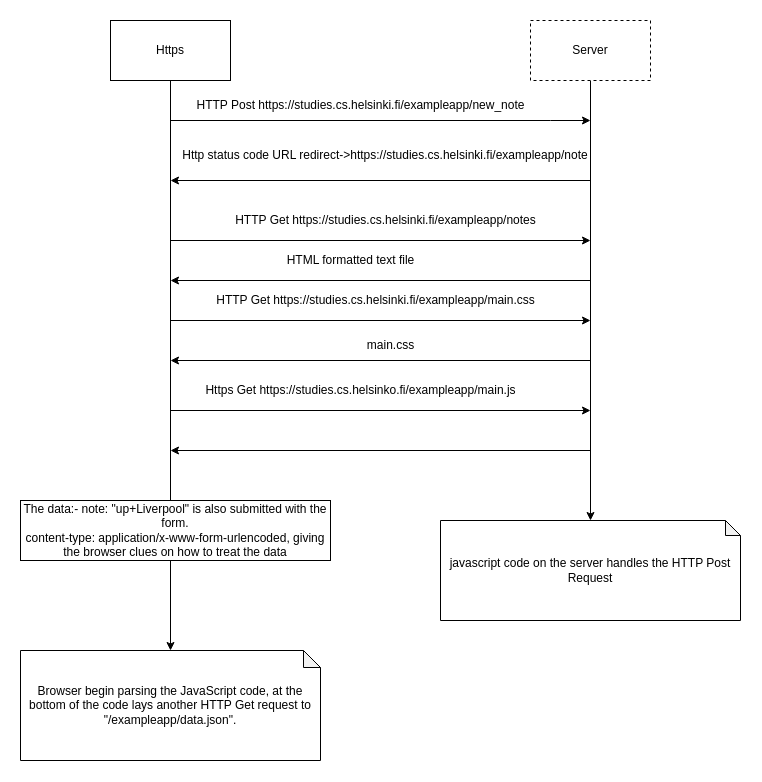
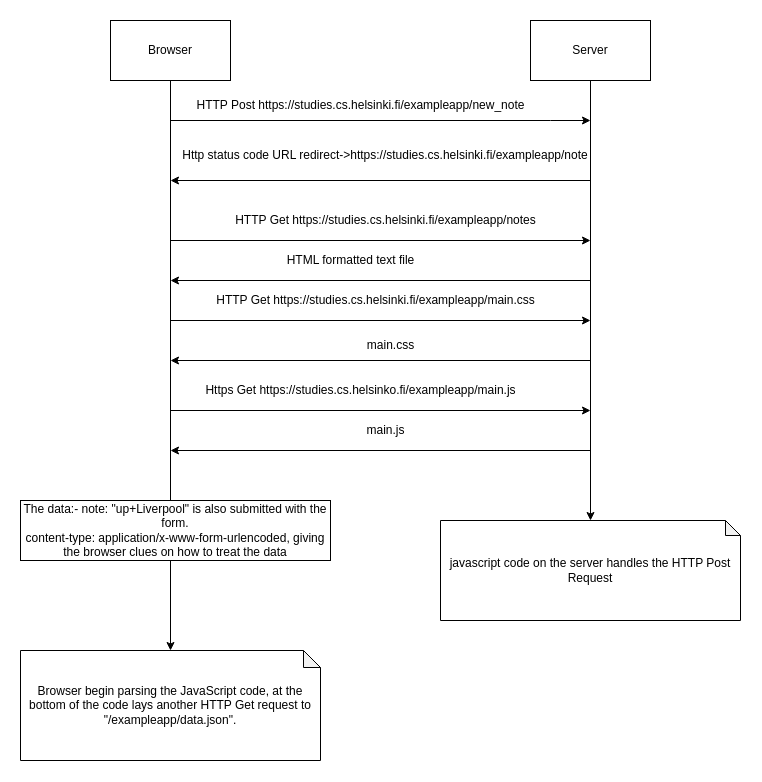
- <mxCell id="3" value="Https" style="rounded=0;whiteSpace=wrap;html=1;" vertex="1" parent="1"><mxGeometry x="110" y="20" width="120" height="60" as="geometry" /></mxCell>
+ <mxCell id="3" value="Browser" style="rounded=0;whiteSpace=wrap;html=1;" vertex="1" parent="1"><mxGeometry x="110" y="20" width="120" height="60" as="geometry" /></mxCell>
- <mxCell id="5" value="Server" style="rounded=0;whiteSpace=wrap;html=1;dashed=1;" vertex="1" parent="1"><mxGeometry x="530" y="20" width="120" height="60" as="geometry" /></mxCell>
+ <mxCell id="5" value="Server" style="rounded=0;whiteSpace=wrap;html=1;" vertex="1" parent="1"><mxGeometry x="530" y="20" width="120" height="60" as="geometry" /></mxCell>
+ <mxCell id="23" value="main.js" style="text;html=1;align=center;verticalAlign=middle;resizable=0;points=[];autosize=1;strokeColor=none;fillColor=none;" vertex="1" parent="1"><mxGeometry x="350" y="415" width="70" height="30" as="geometry" /></mxCell>
